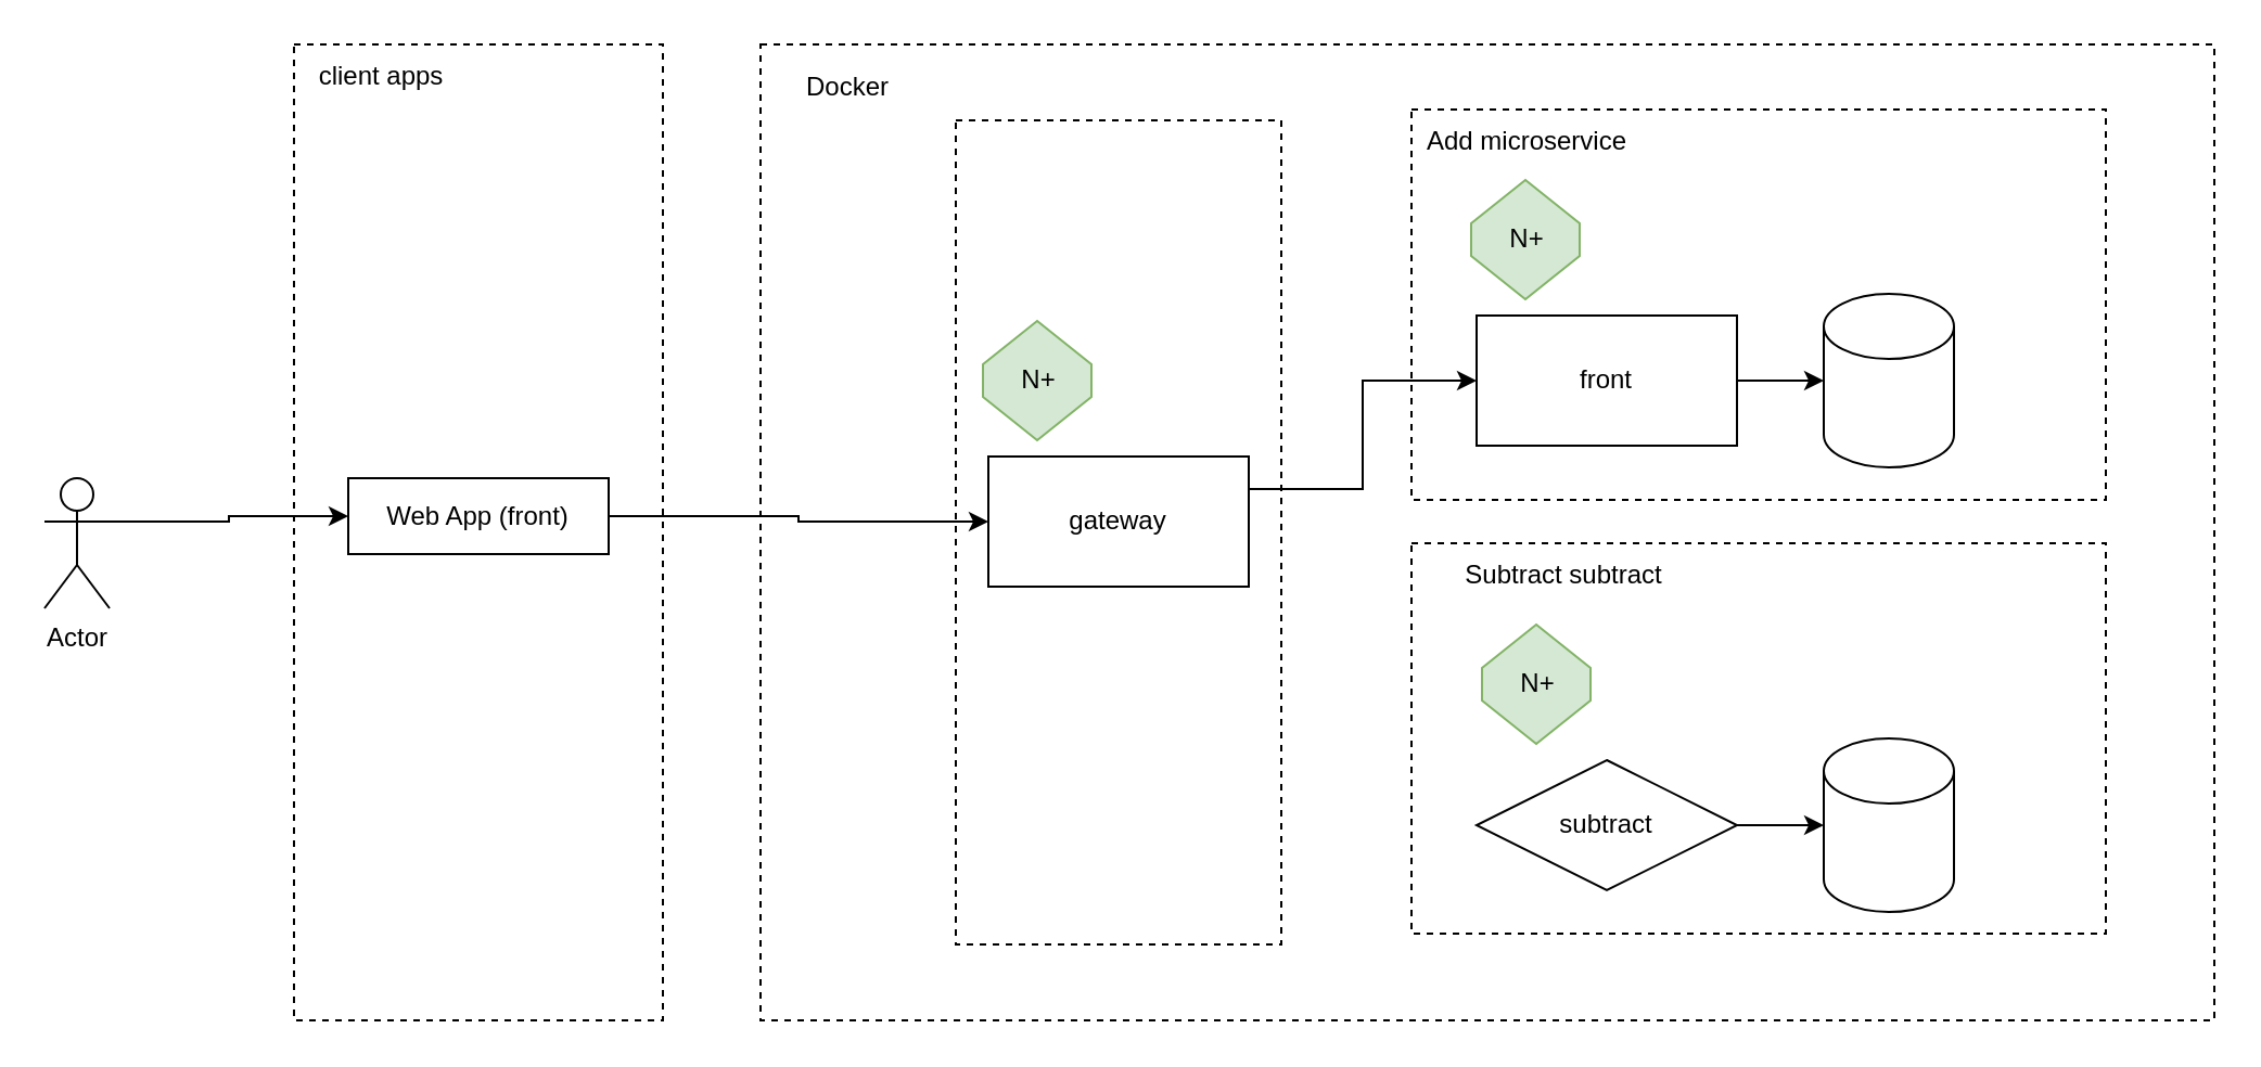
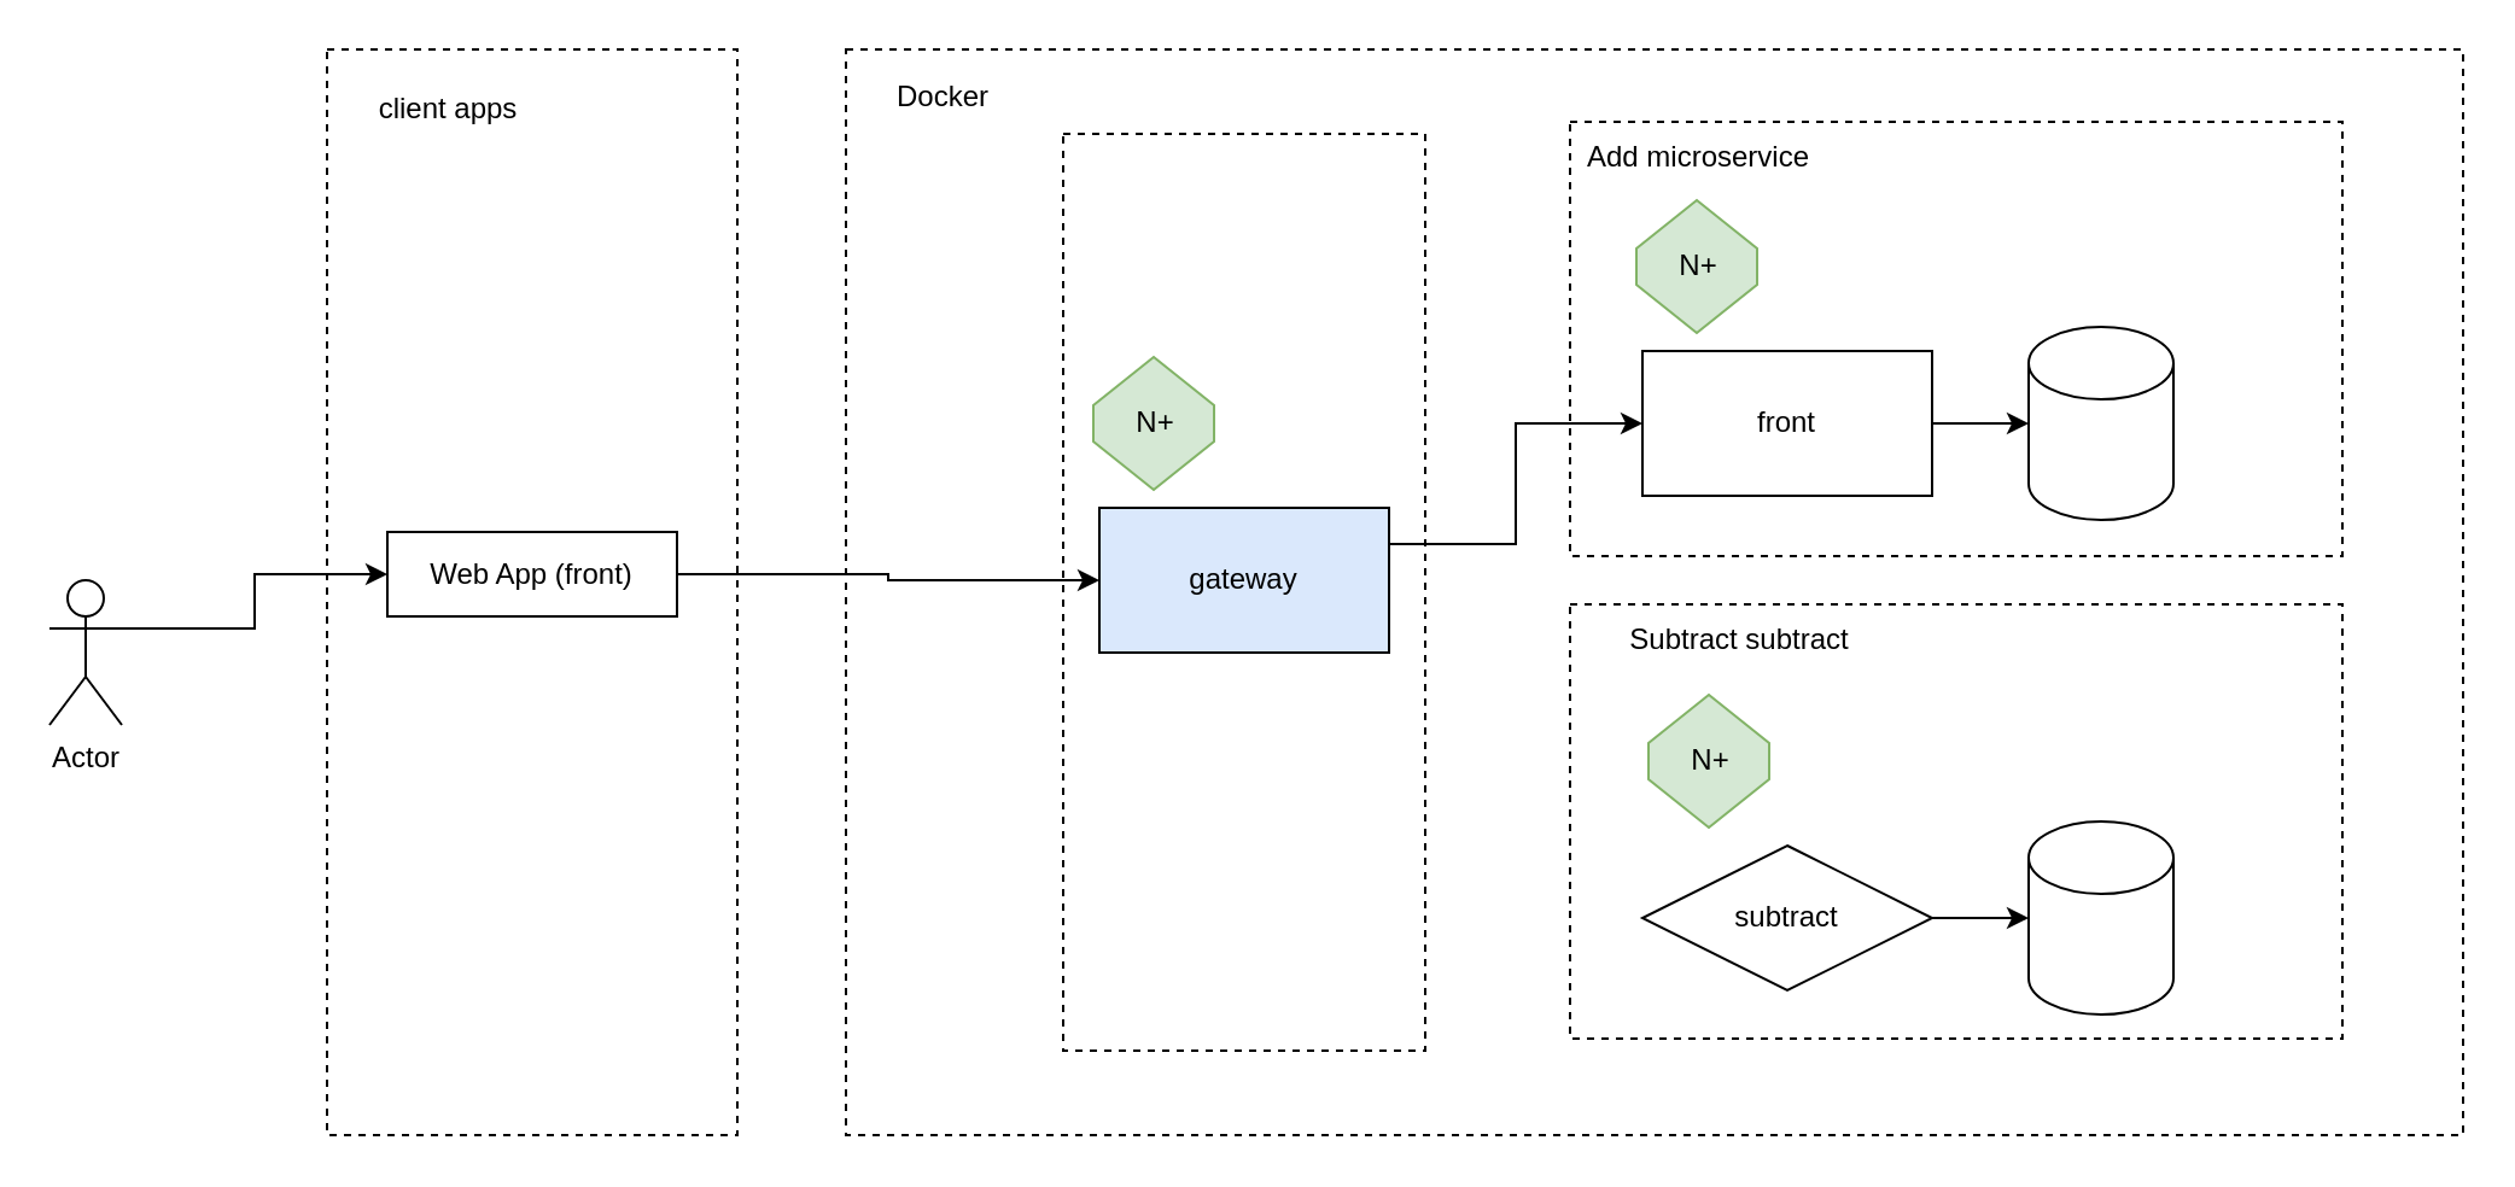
- <mxCell id="7" value="client apps" style="text;html=1;align=center;verticalAlign=middle;resizable=0;points=[];autosize=1;strokeColor=none;fillColor=none;" parent="1" vertex="1"><mxGeometry x="135" y="20" width="80" height="30" as="geometry" /></mxCell>
+ <mxCell id="7" value="client apps" style="text;html=1;align=center;verticalAlign=middle;resizable=0;points=[];autosize=1;strokeColor=none;fillColor=none;" parent="1" vertex="1"><mxGeometry x="145" y="30" width="80" height="30" as="geometry" /></mxCell>
- <mxCell id="18" value="gateway" style="rounded=0;whiteSpace=wrap;html=1;" vertex="1" parent="1"><mxGeometry x="455" y="210" width="120" height="60" as="geometry" /></mxCell>
+ <mxCell id="18" value="gateway" style="rounded=0;whiteSpace=wrap;html=1;fillColor=#dae8fc;" vertex="1" parent="1"><mxGeometry x="455" y="210" width="120" height="60" as="geometry" /></mxCell>
- <mxCell id="6" value="Actor" style="shape=umlActor;verticalLabelPosition=bottom;verticalAlign=top;html=1;outlineConnect=0;" parent="1" vertex="1"><mxGeometry x="20" y="220" width="30" height="60" as="geometry" /></mxCell>
+ <mxCell id="6" value="Actor" style="shape=umlActor;verticalLabelPosition=bottom;verticalAlign=top;html=1;outlineConnect=0;" parent="1" vertex="1"><mxGeometry x="20" y="240" width="30" height="60" as="geometry" /></mxCell>
